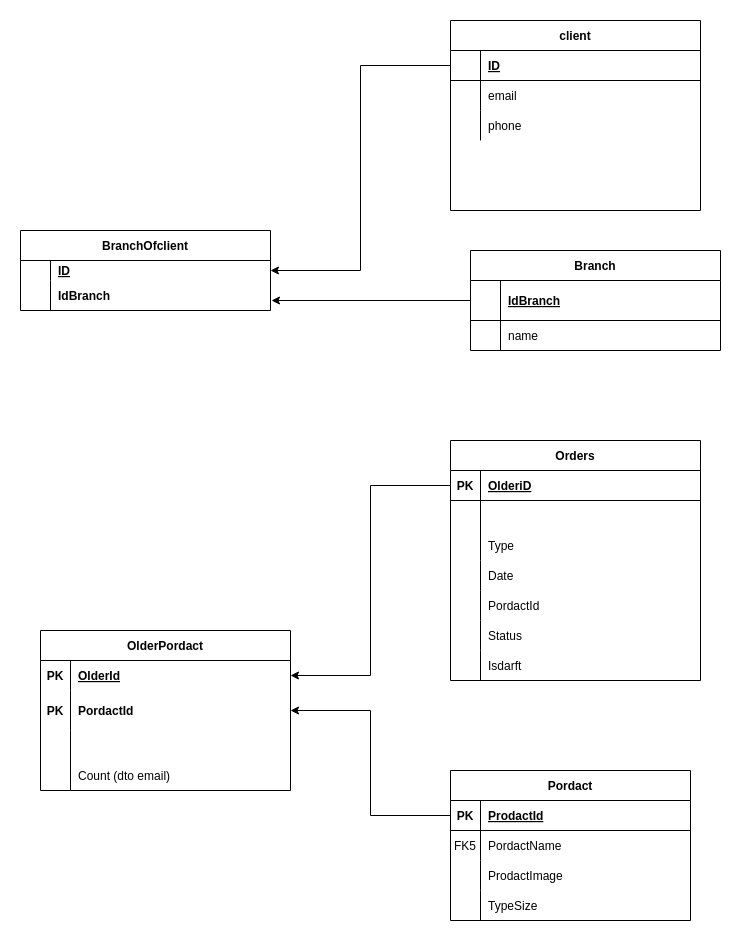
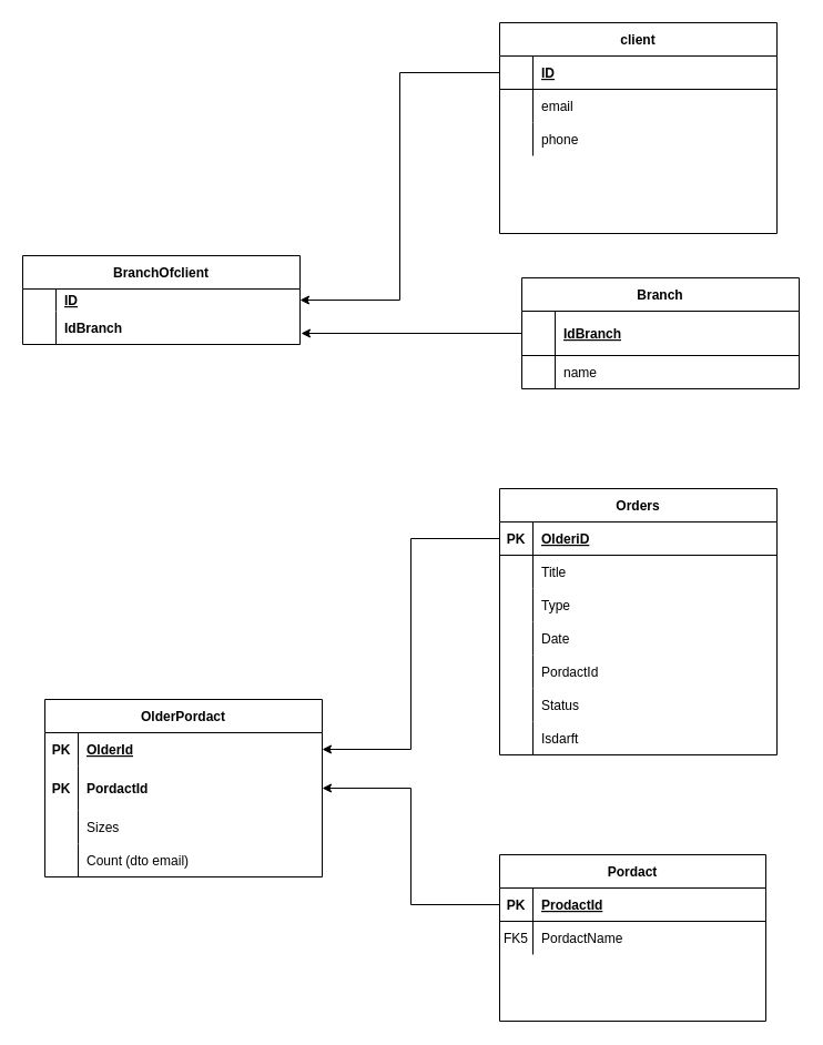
+ <mxCell id="31" value="Title" style="shape=partialRectangle;overflow=hidden;connectable=0;fillColor=none;top=0;left=0;bottom=0;right=0;align=left;spacingLeft=6;" parent="29" vertex="1"><mxGeometry x="30" width="220" height="30" as="geometry"><mxRectangle width="220" height="30" as="alternateBounds" /></mxGeometry></mxCell>
+ <mxCell id="56" value="Sizes" style="shape=partialRectangle;overflow=hidden;connectable=0;fillColor=none;top=0;left=0;bottom=0;right=0;align=left;spacingLeft=6;" parent="54" vertex="1"><mxGeometry x="30" width="220" height="30" as="geometry"><mxRectangle width="220" height="30" as="alternateBounds" /></mxGeometry></mxCell>
- <mxCell id="11" value="ProdactImage" style="shape=partialRectangle;overflow=hidden;connectable=0;fillColor=none;top=0;left=0;bottom=0;right=0;align=left;spacingLeft=6;" parent="9" vertex="1"><mxGeometry x="30" width="210" height="30" as="geometry"><mxRectangle width="210" height="30" as="alternateBounds" /></mxGeometry></mxCell>
- <mxCell id="14" value="TypeSize" style="shape=partialRectangle;overflow=hidden;connectable=0;fillColor=none;top=0;left=0;bottom=0;right=0;align=left;spacingLeft=6;" parent="12" vertex="1"><mxGeometry x="30" width="210" height="30" as="geometry"><mxRectangle width="210" height="30" as="alternateBounds" /></mxGeometry></mxCell>
